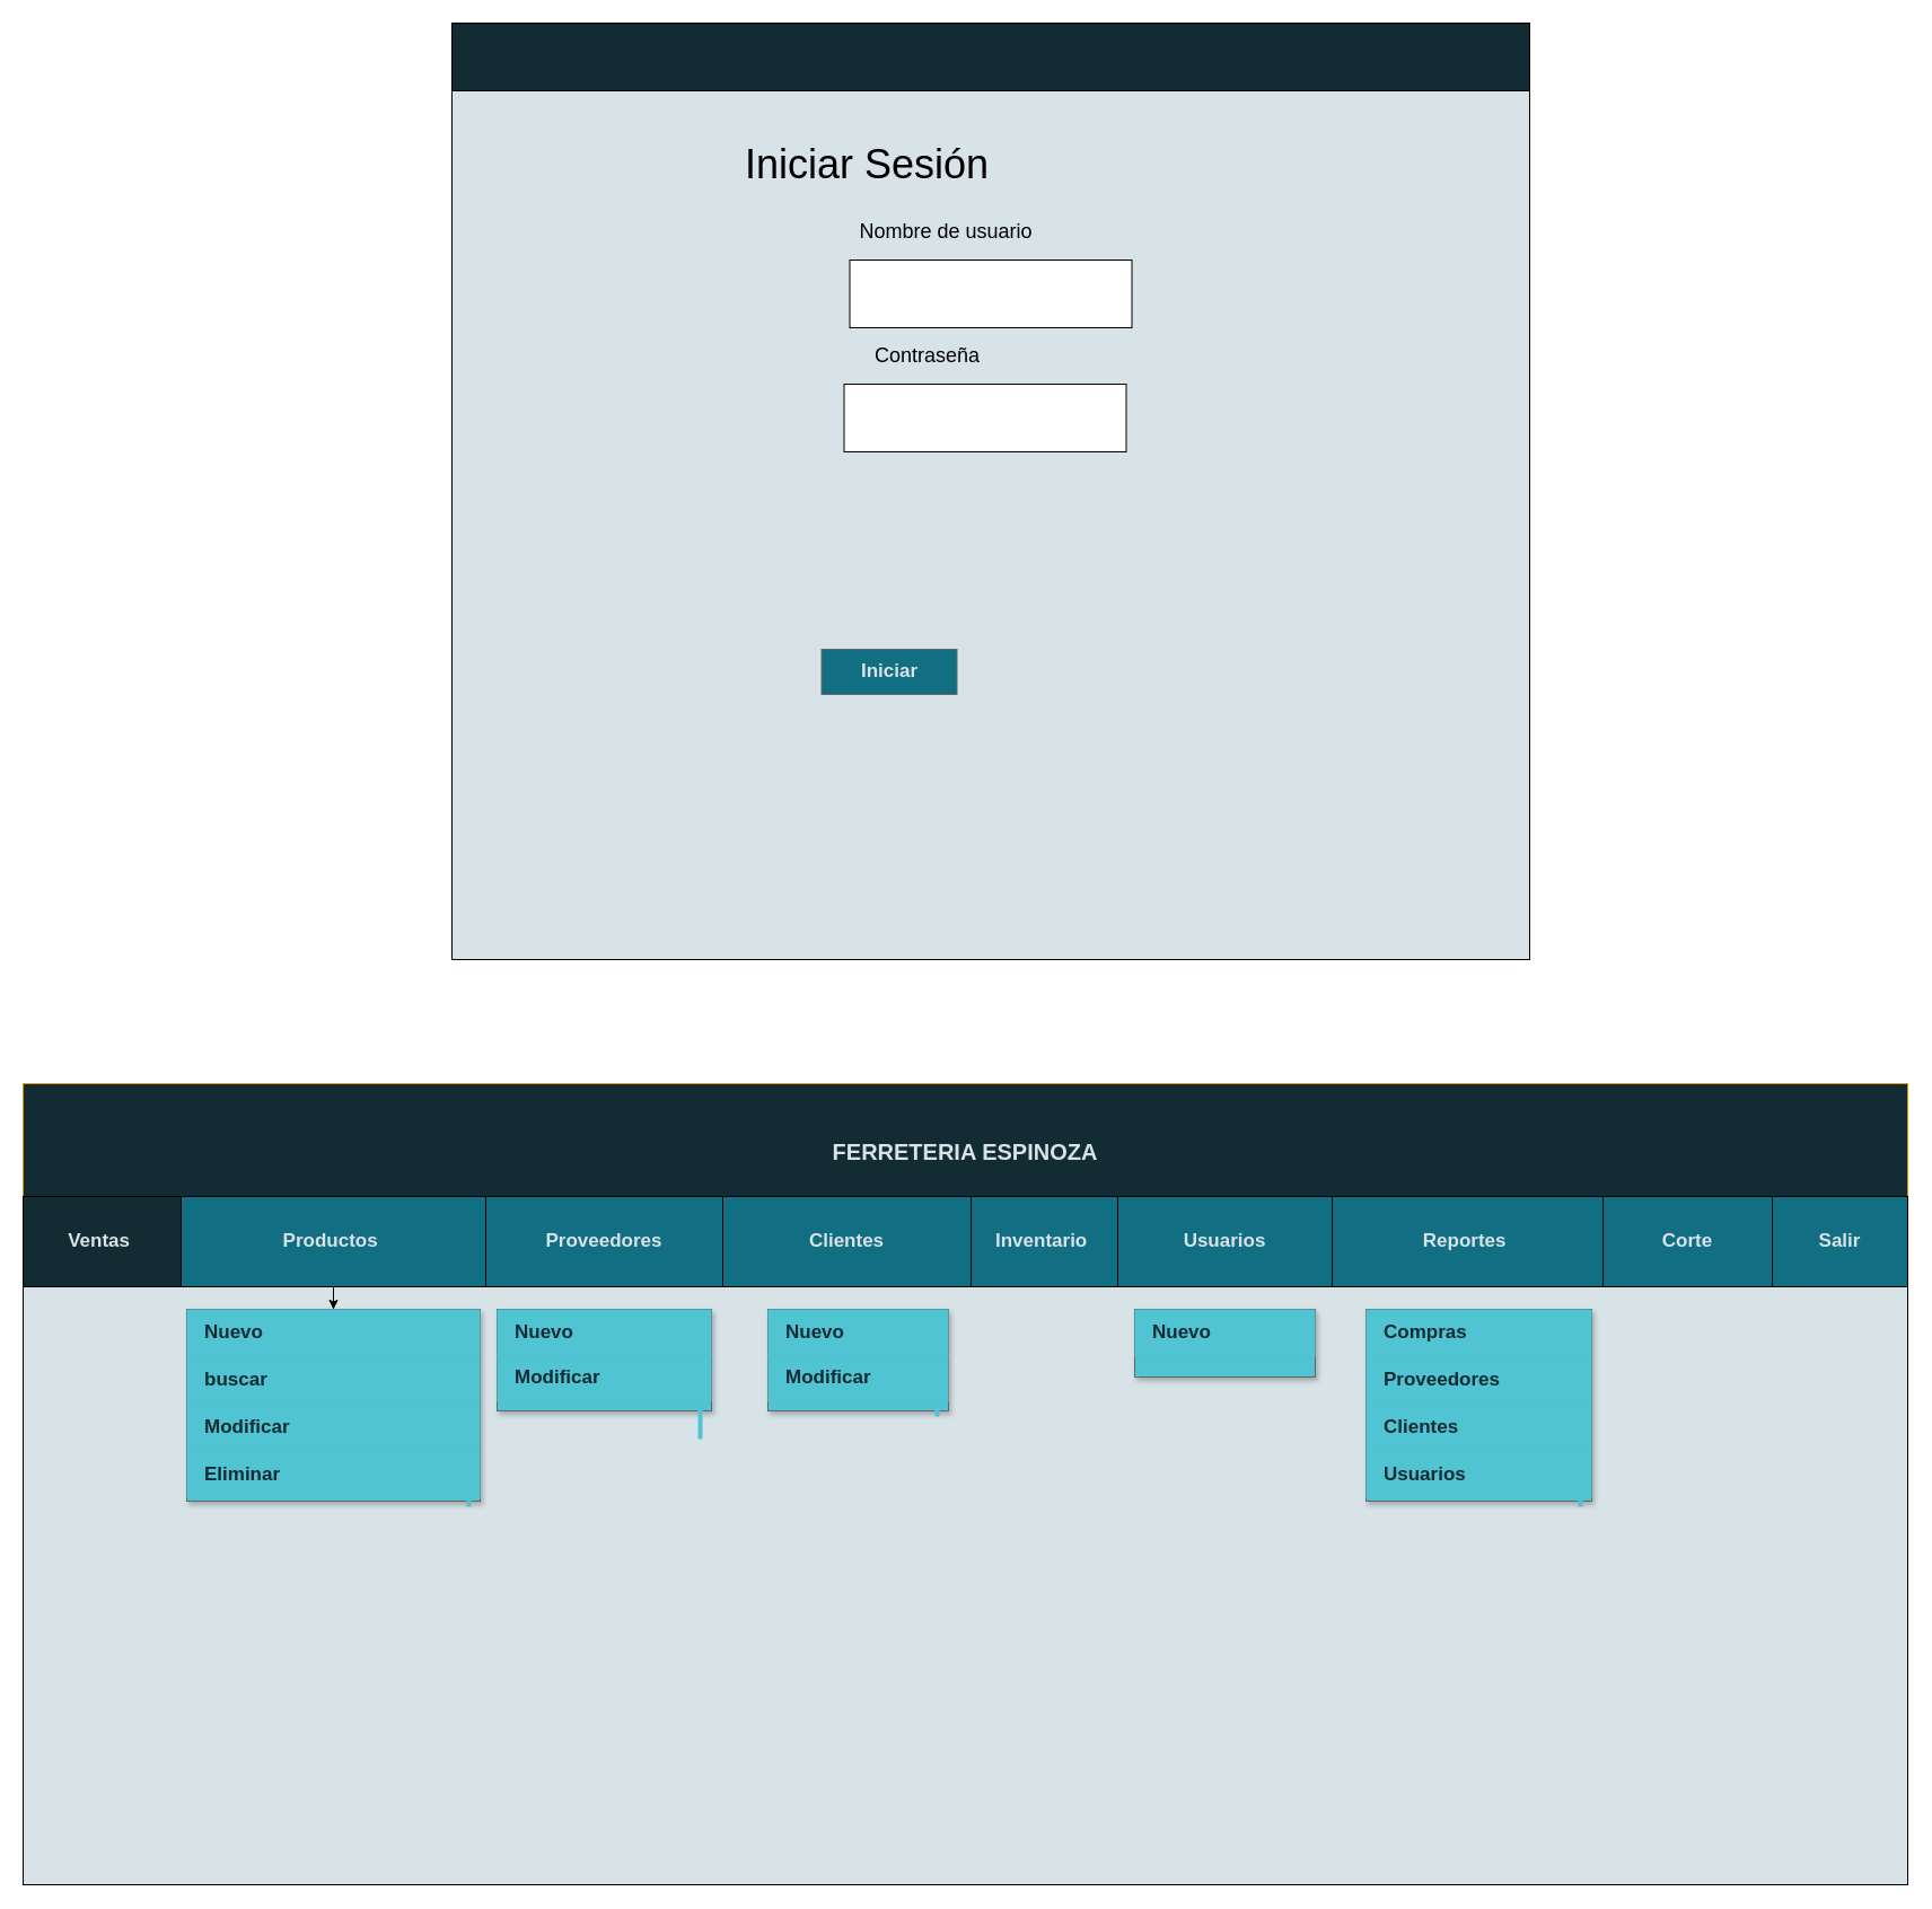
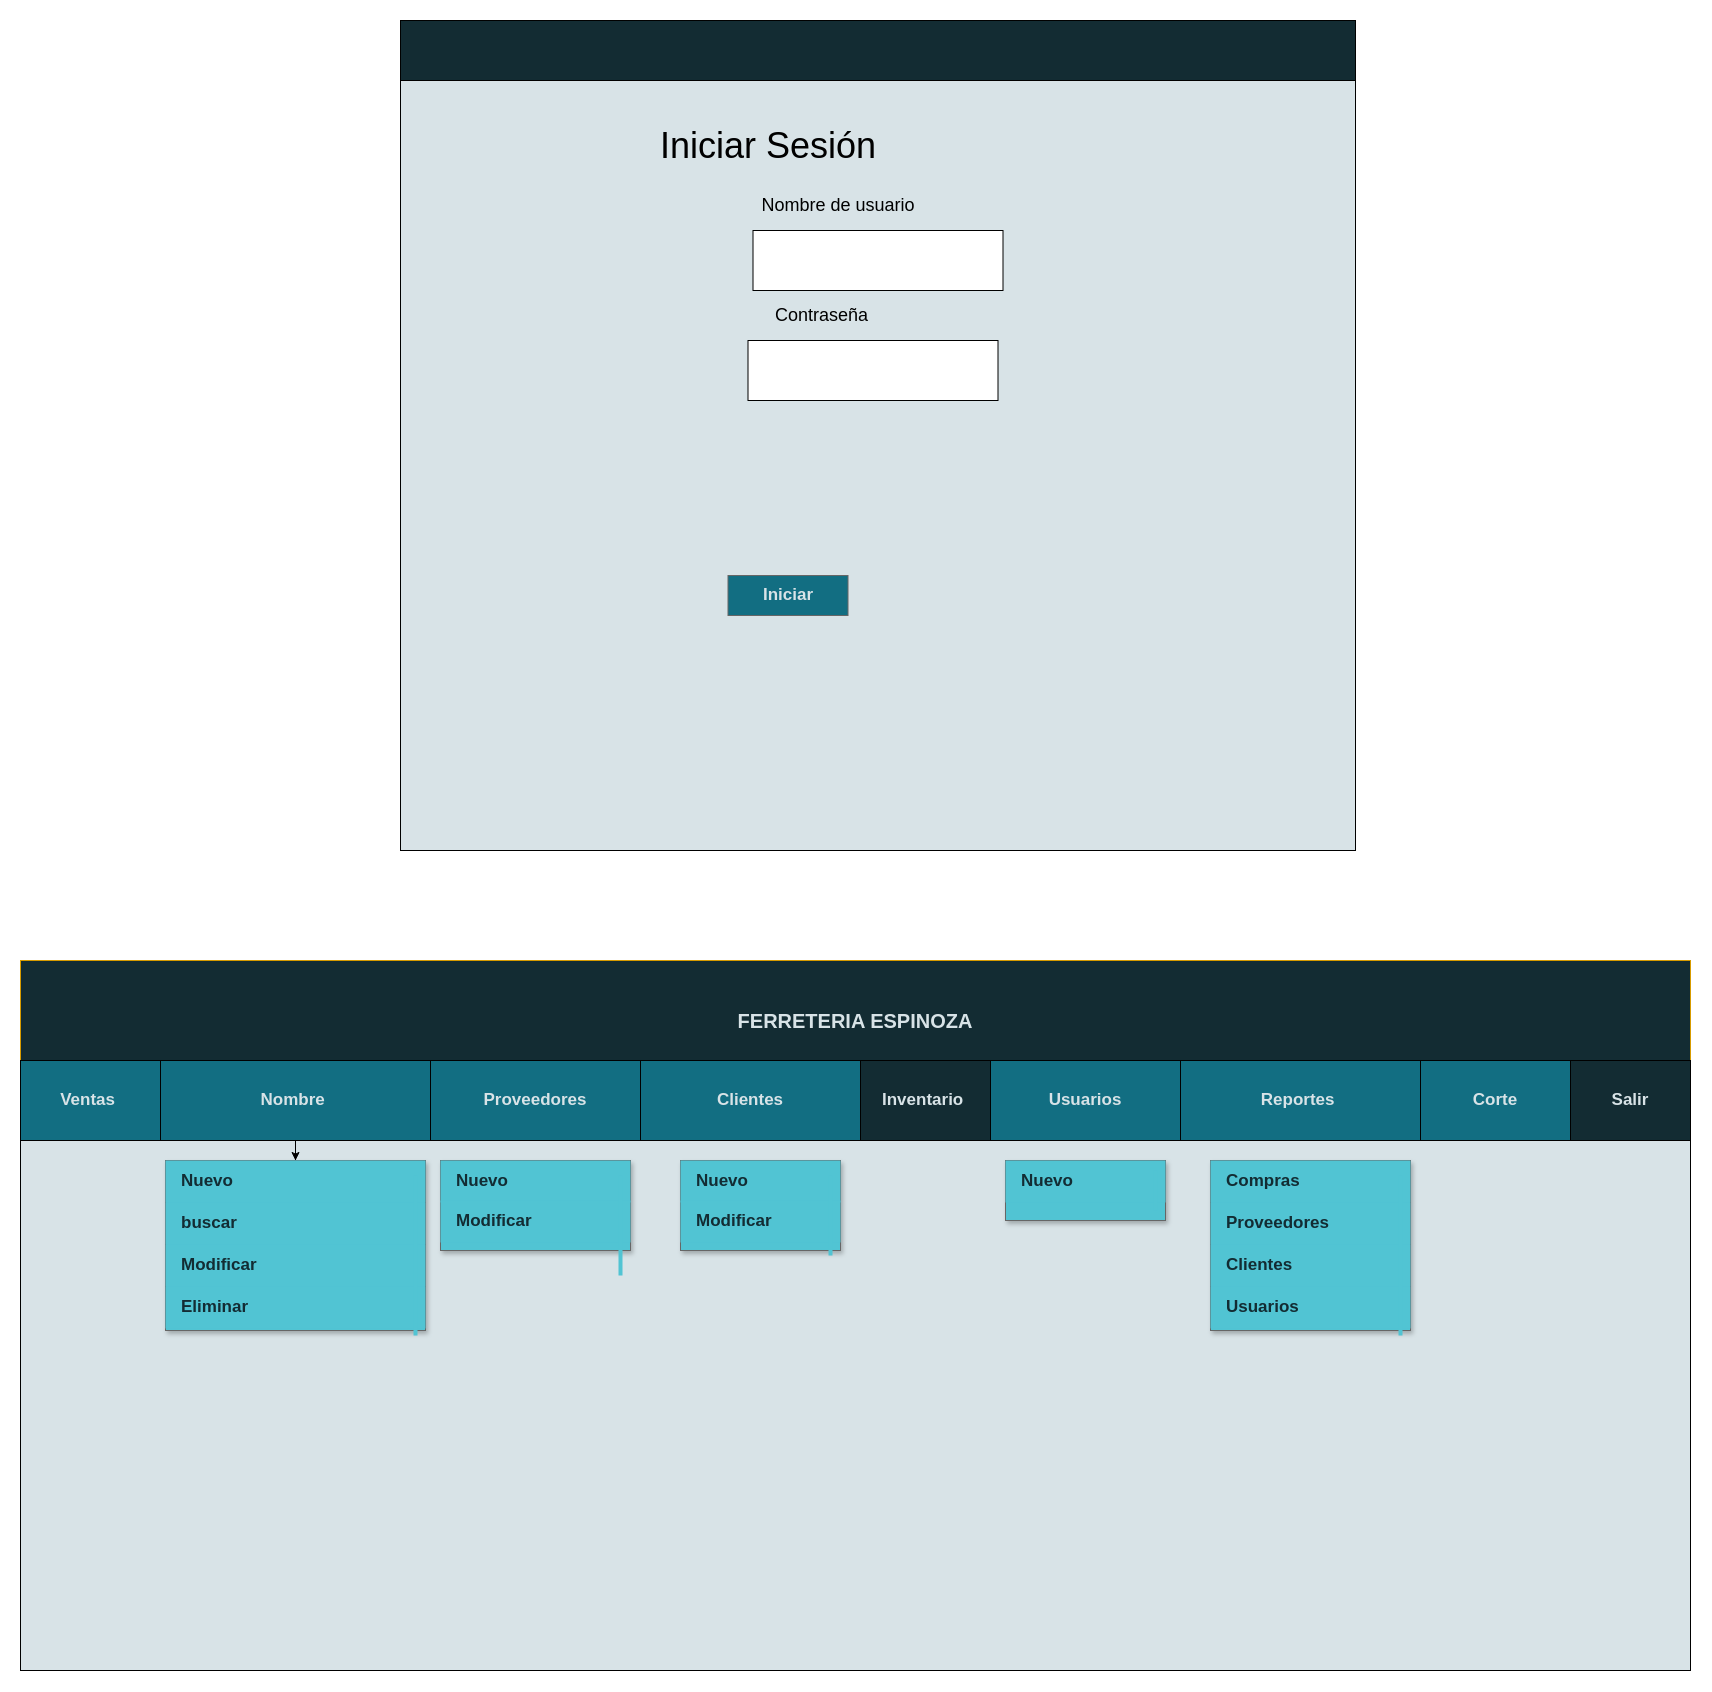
- <mxCell id="4" value="&lt;font size=&quot;1&quot; style=&quot;&quot;&gt;&lt;b style=&quot;font-size: 17px;&quot;&gt;Ventas&amp;nbsp;&lt;/b&gt;&lt;/font&gt;" style="rounded=0;whiteSpace=wrap;html=1;fillColor=#132c33;fontColor=#D8E3E7;" parent="1" vertex="1"><mxGeometry x="20" y="1060" width="140" height="80" as="geometry" /></mxCell>
+ <mxCell id="4" value="&lt;font size=&quot;1&quot; style=&quot;&quot;&gt;&lt;b style=&quot;font-size: 17px;&quot;&gt;Ventas&amp;nbsp;&lt;/b&gt;&lt;/font&gt;" style="rounded=0;whiteSpace=wrap;html=1;fillColor=#126E82;fontColor=#D8E3E7;" parent="1" vertex="1"><mxGeometry x="20" y="1060" width="140" height="80" as="geometry" /></mxCell>
- <mxCell id="6" value="&lt;font style=&quot;font-size: 17px;&quot;&gt;&lt;b&gt;Productos&amp;nbsp;&lt;/b&gt;&lt;/font&gt;" style="rounded=0;whiteSpace=wrap;html=1;fillColor=#126E82;fontColor=#D8E3E7;" parent="1" vertex="1"><mxGeometry x="160" y="1060" width="270" height="80" as="geometry" /></mxCell>
+ <mxCell id="6" value="&lt;font style=&quot;font-size: 17px;&quot;&gt;&lt;b&gt;Nombre&amp;nbsp;&lt;/b&gt;&lt;/font&gt;" style="rounded=0;whiteSpace=wrap;html=1;fillColor=#126E82;fontColor=#D8E3E7;" parent="1" vertex="1"><mxGeometry x="160" y="1060" width="270" height="80" as="geometry" /></mxCell>
- <mxCell id="15" value="&lt;font style=&quot;font-size: 17px;&quot;&gt;&lt;b&gt;Inventario&amp;nbsp;&lt;/b&gt;&lt;/font&gt;" style="rounded=0;whiteSpace=wrap;html=1;fillColor=#126E82;fontColor=#D8E3E7;" parent="1" vertex="1"><mxGeometry x="860" y="1060" width="130" height="80" as="geometry" /></mxCell>
+ <mxCell id="15" value="&lt;font style=&quot;font-size: 17px;&quot;&gt;&lt;b&gt;Inventario&amp;nbsp;&lt;/b&gt;&lt;/font&gt;" style="rounded=0;whiteSpace=wrap;html=1;fillColor=#132c33;fontColor=#D8E3E7;" parent="1" vertex="1"><mxGeometry x="860" y="1060" width="130" height="80" as="geometry" /></mxCell>
- <mxCell id="36" value="&lt;font style=&quot;font-size: 17px;&quot;&gt;&lt;b&gt;Salir&lt;/b&gt;&lt;/font&gt;" style="rounded=0;whiteSpace=wrap;html=1;fillColor=#126E82;fontColor=#D8E3E7;" parent="1" vertex="1"><mxGeometry x="1570" y="1060" width="120" height="80" as="geometry" /></mxCell>
+ <mxCell id="36" value="&lt;font style=&quot;font-size: 17px;&quot;&gt;&lt;b&gt;Salir&lt;/b&gt;&lt;/font&gt;" style="rounded=0;whiteSpace=wrap;html=1;fillColor=#132c33;fontColor=#D8E3E7;" parent="1" vertex="1"><mxGeometry x="1570" y="1060" width="120" height="80" as="geometry" /></mxCell>
